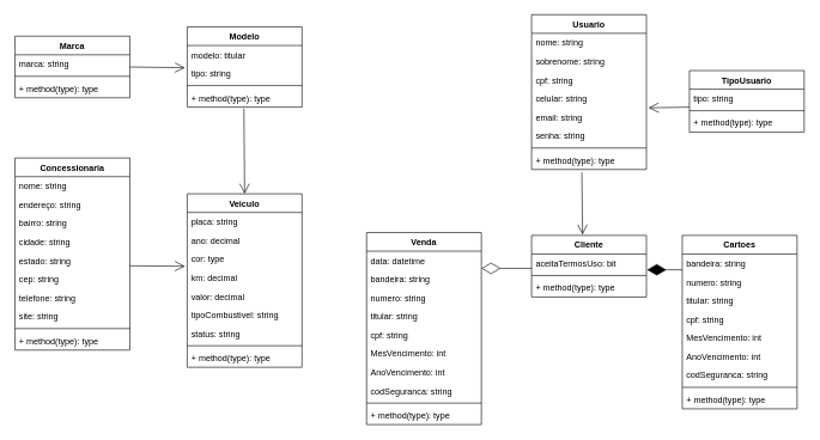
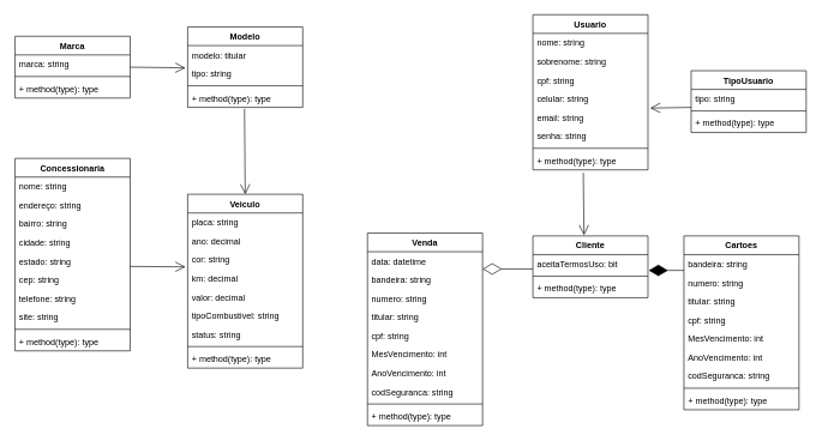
- <mxCell id="16" value="cor: type" style="text;strokeColor=none;fillColor=none;align=left;verticalAlign=top;spacingLeft=4;spacingRight=4;overflow=hidden;rotatable=0;points=[[0,0.5],[1,0.5]];portConstraint=eastwest;" vertex="1" parent="13"><mxGeometry y="78" width="160" height="26" as="geometry" /></mxCell>
+ <mxCell id="16" value="cor: string" style="text;strokeColor=none;fillColor=none;align=left;verticalAlign=top;spacingLeft=4;spacingRight=4;overflow=hidden;rotatable=0;points=[[0,0.5],[1,0.5]];portConstraint=eastwest;" vertex="1" parent="13"><mxGeometry y="78" width="160" height="26" as="geometry" /></mxCell>
